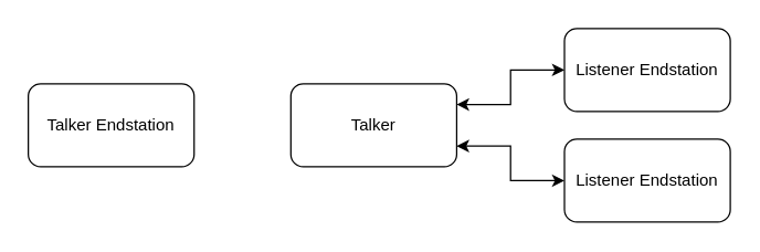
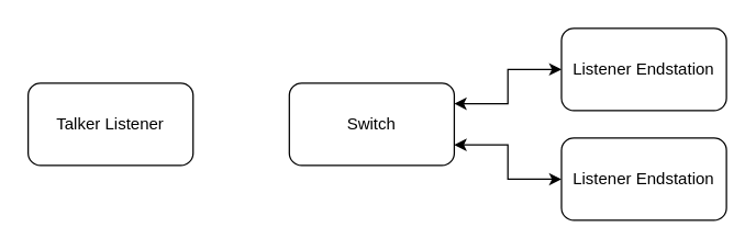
- <mxCell id="5" value="Talker Endstation" style="rounded=1;whiteSpace=wrap;html=1;align=center;" parent="1" vertex="1"><mxGeometry x="20" y="60" width="120" height="60" as="geometry" /></mxCell>
+ <mxCell id="5" value="Talker Listener" style="rounded=1;whiteSpace=wrap;html=1;align=center;" parent="1" vertex="1"><mxGeometry x="20" y="60" width="120" height="60" as="geometry" /></mxCell>
- <mxCell id="2" value="Talker" style="rounded=1;whiteSpace=wrap;html=1;" parent="1" vertex="1"><mxGeometry x="210" y="60" width="120" height="60" as="geometry" /></mxCell>
+ <mxCell id="2" value="Switch" style="rounded=1;whiteSpace=wrap;html=1;" parent="1" vertex="1"><mxGeometry x="210" y="60" width="120" height="60" as="geometry" /></mxCell>
